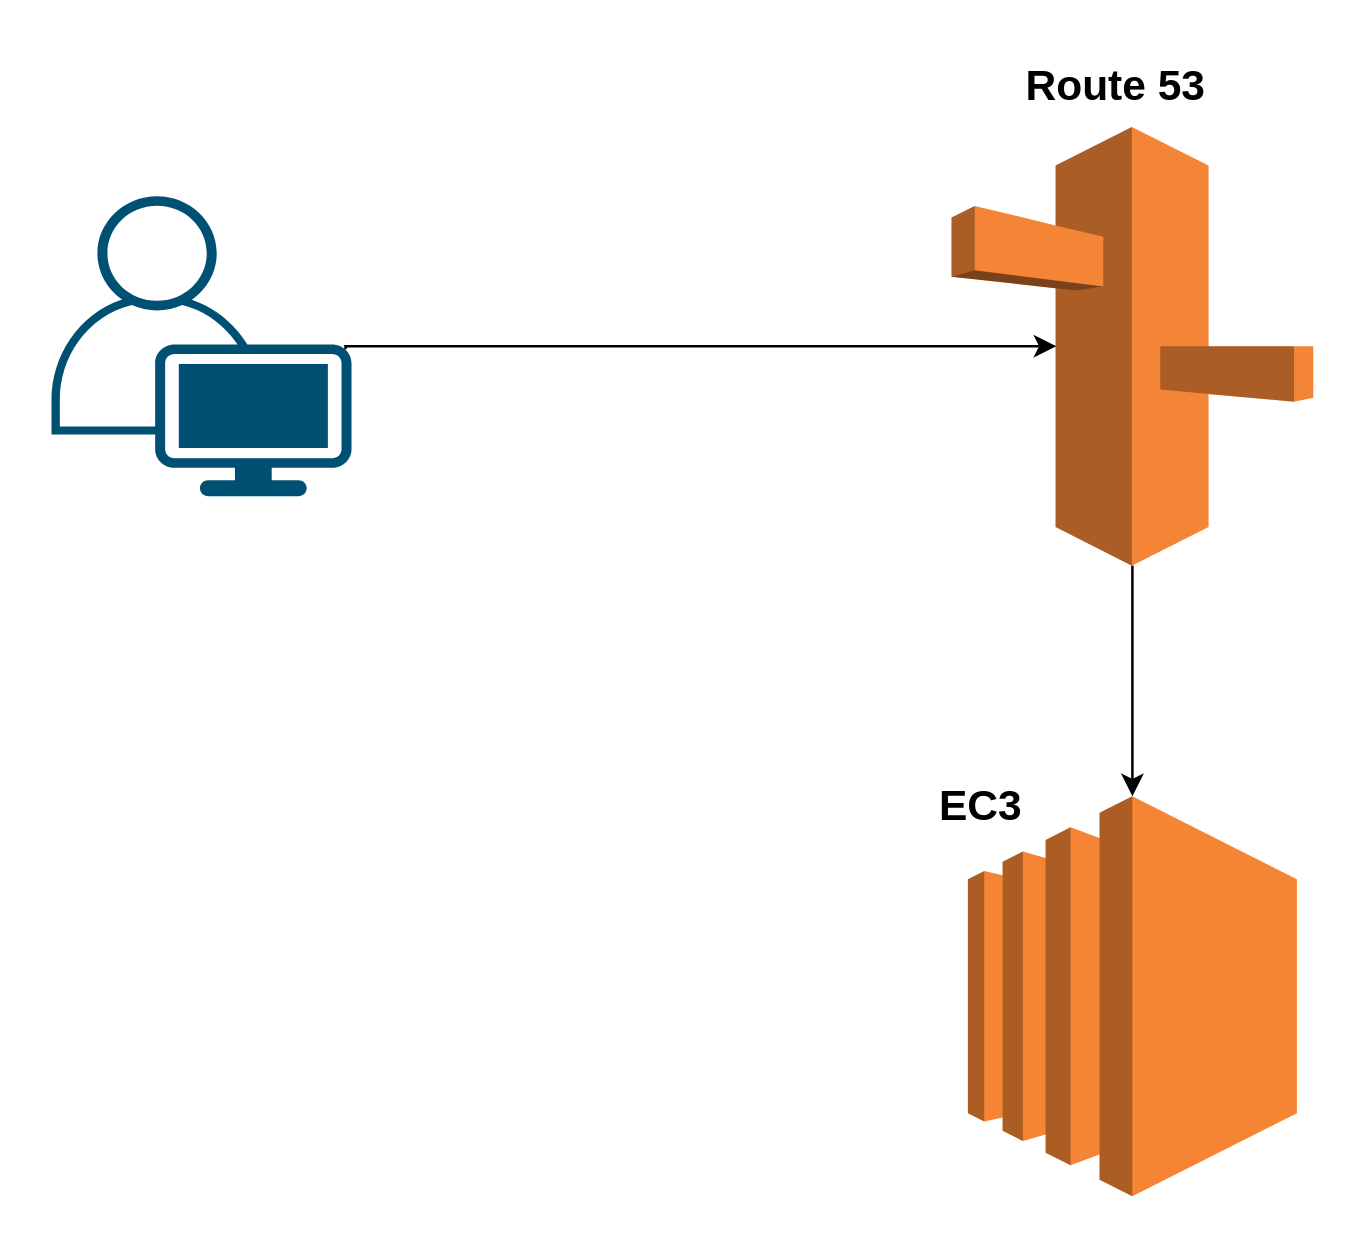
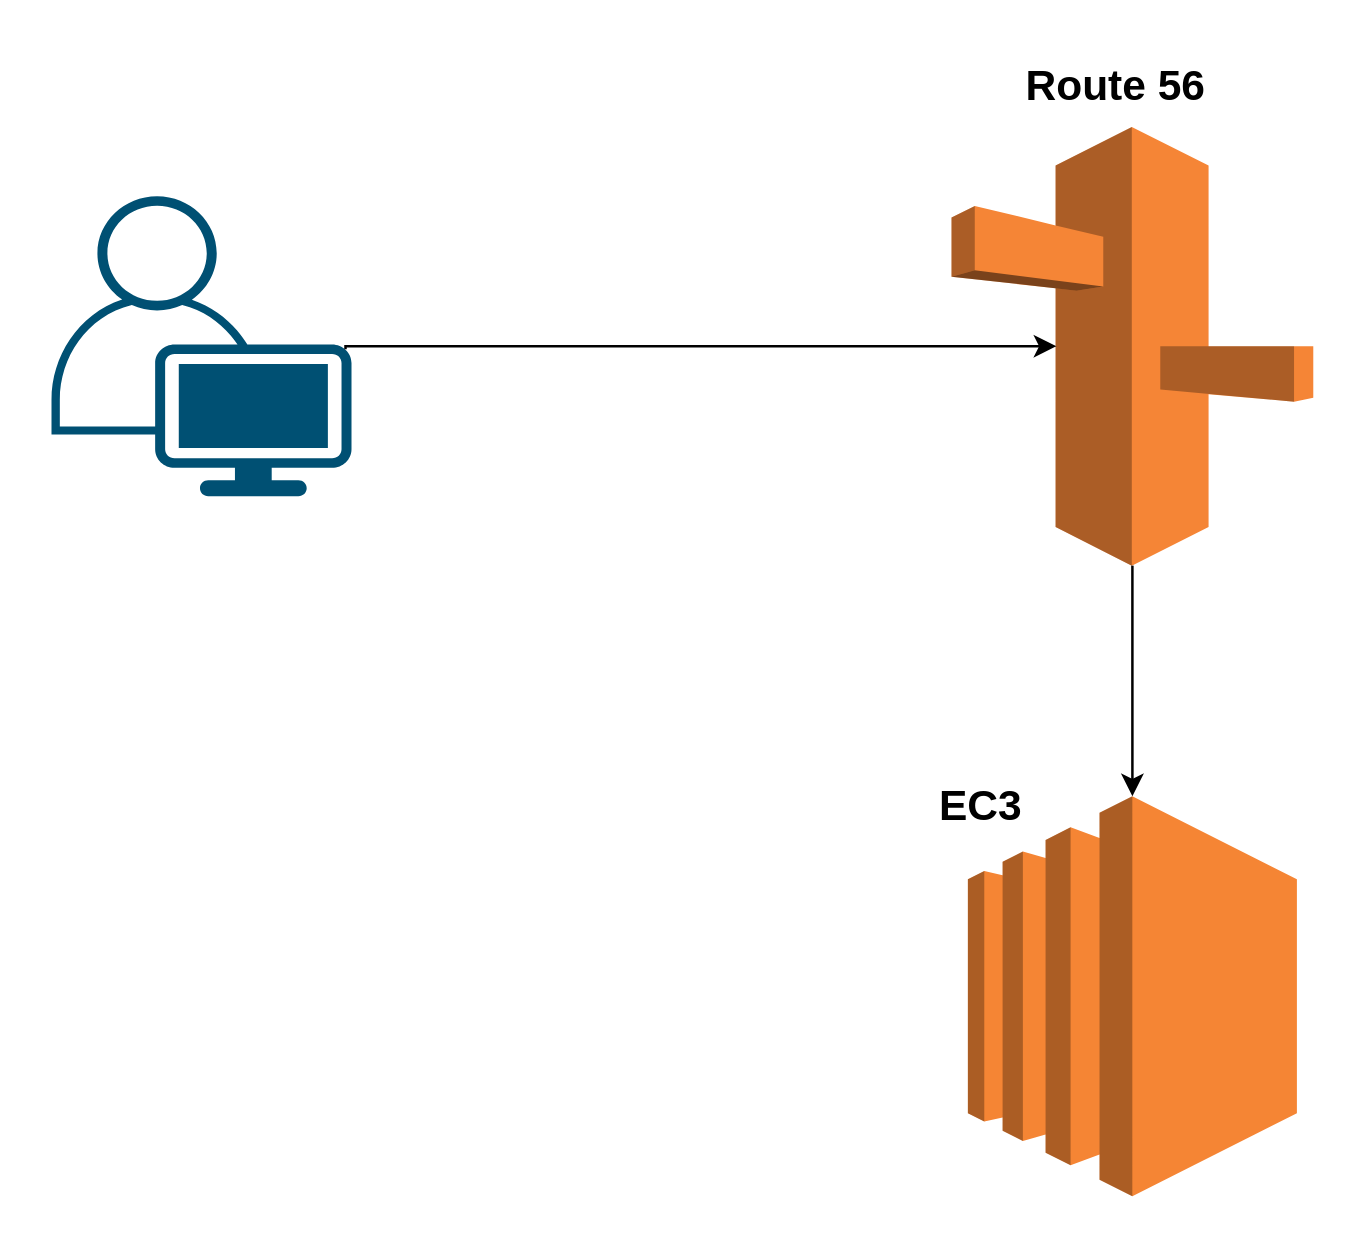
- <mxCell id="5" value="Route 53" style="text;html=1;align=center;verticalAlign=middle;whiteSpace=wrap;rounded=0;fontStyle=1;fontSize=17;" vertex="1" parent="1"><mxGeometry x="403.71" y="20.25" width="84.19" height="30" as="geometry" /></mxCell>
+ <mxCell id="5" value="Route 56" style="text;html=1;align=center;verticalAlign=middle;whiteSpace=wrap;rounded=0;fontStyle=1;fontSize=17;" vertex="1" parent="1"><mxGeometry x="403.71" y="20.25" width="84.19" height="30" as="geometry" /></mxCell>
